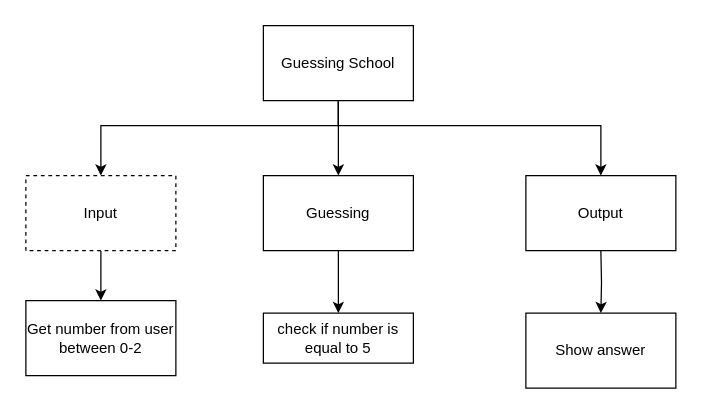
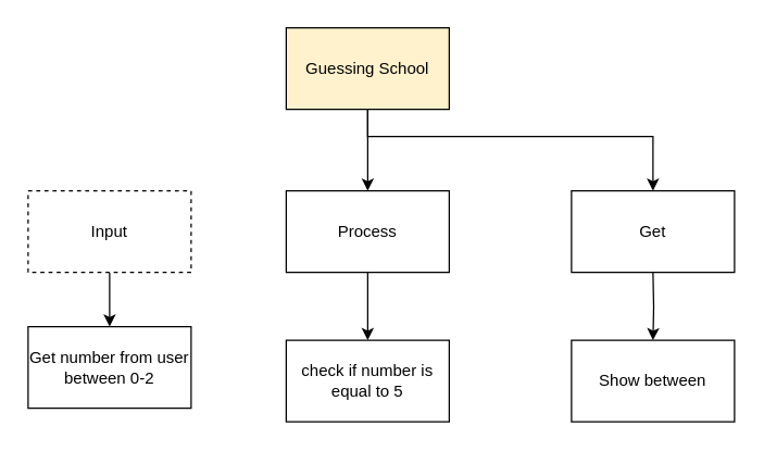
- <mxCell id="5" value="Guessing School" style="rounded=0;whiteSpace=wrap;html=1;" parent="1" vertex="1"><mxGeometry x="210" y="20" width="120" height="60" as="geometry" /></mxCell>
+ <mxCell id="5" value="Guessing School" style="rounded=0;whiteSpace=wrap;html=1;fillColor=#fff2cc;" parent="1" vertex="1"><mxGeometry x="210" y="20" width="120" height="60" as="geometry" /></mxCell>
- <mxCell id="4" style="edgeStyle=orthogonalEdgeStyle;rounded=0;html=1;" parent="1" source="5" target="14" edge="1"><mxGeometry relative="1" as="geometry"><Array as="points"><mxPoint x="270" y="100" /><mxPoint x="80" y="100" /></Array></mxGeometry></mxCell>
- <mxCell id="12" value="Guessing" style="rounded=0;whiteSpace=wrap;html=1;" parent="1" vertex="1"><mxGeometry x="210" y="140" width="120" height="60" as="geometry" /></mxCell>
+ <mxCell id="12" value="Process" style="rounded=0;whiteSpace=wrap;html=1;" parent="1" vertex="1"><mxGeometry x="210" y="140" width="120" height="60" as="geometry" /></mxCell>
- <mxCell id="10" value="Output" style="rounded=0;whiteSpace=wrap;html=1;" parent="1" vertex="1"><mxGeometry x="420" y="140" width="120" height="60" as="geometry" /></mxCell>
+ <mxCell id="10" value="Get" style="rounded=0;whiteSpace=wrap;html=1;" parent="1" vertex="1"><mxGeometry x="420" y="140" width="120" height="60" as="geometry" /></mxCell>
- <mxCell id="7" value="check if number is equal to 5" style="rounded=0;whiteSpace=wrap;html=1;" parent="1" vertex="1"><mxGeometry x="210" y="250" width="120" height="40" as="geometry" /></mxCell>
+ <mxCell id="7" value="check if number is equal to 5" style="rounded=0;whiteSpace=wrap;html=1;" parent="1" vertex="1"><mxGeometry x="210" y="250" width="120" height="60" as="geometry" /></mxCell>
- <mxCell id="6" value="Show answer" style="rounded=0;whiteSpace=wrap;html=1;" parent="1" vertex="1"><mxGeometry x="420" y="250" width="120" height="60" as="geometry" /></mxCell>
+ <mxCell id="6" value="Show between" style="rounded=0;whiteSpace=wrap;html=1;" parent="1" vertex="1"><mxGeometry x="420" y="250" width="120" height="60" as="geometry" /></mxCell>
